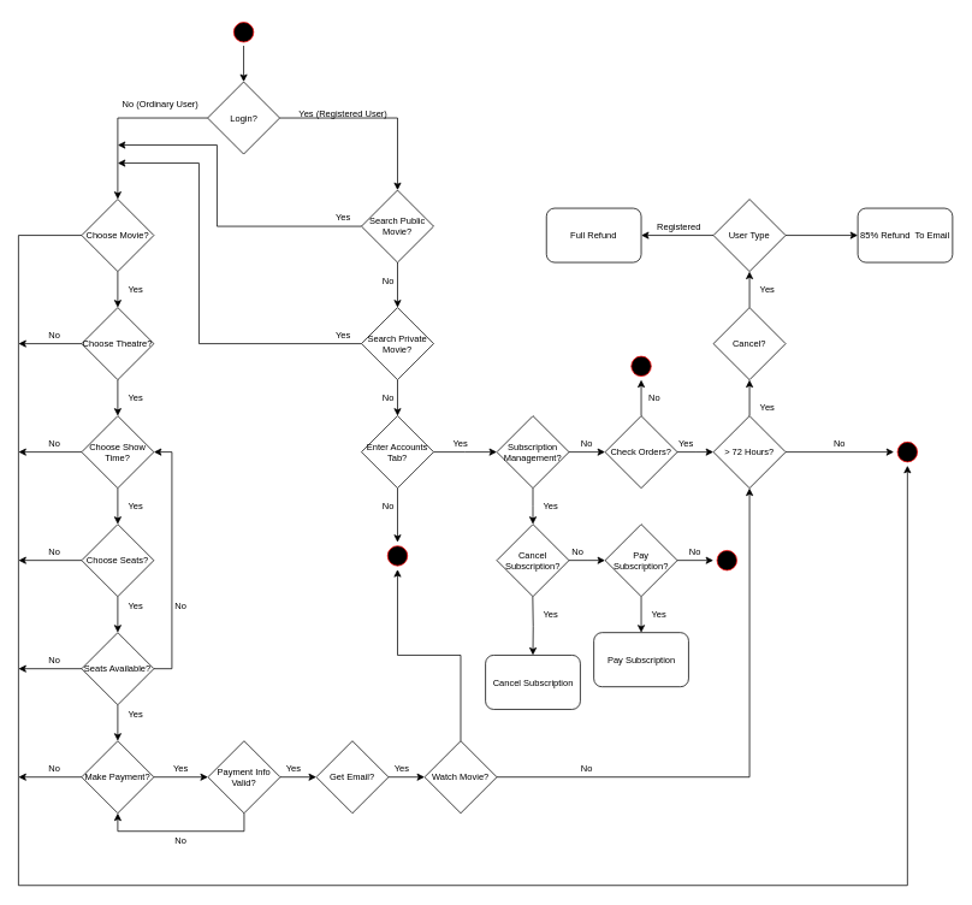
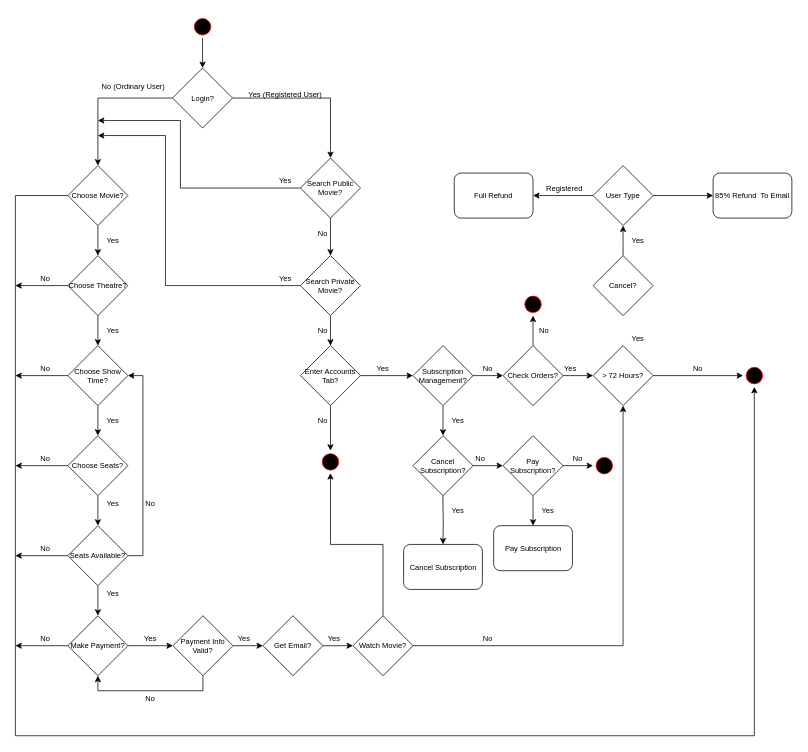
- <mxCell id="82" style="edgeStyle=orthogonalEdgeStyle;rounded=0;orthogonalLoop=1;jettySize=auto;html=1;exitX=0.5;exitY=0;exitDx=0;exitDy=0;entryX=0.5;entryY=1;entryDx=0;entryDy=0;fontSize=10;" parent="1" source="84" target="86" edge="1"><mxGeometry relative="1" as="geometry" /></mxCell>
